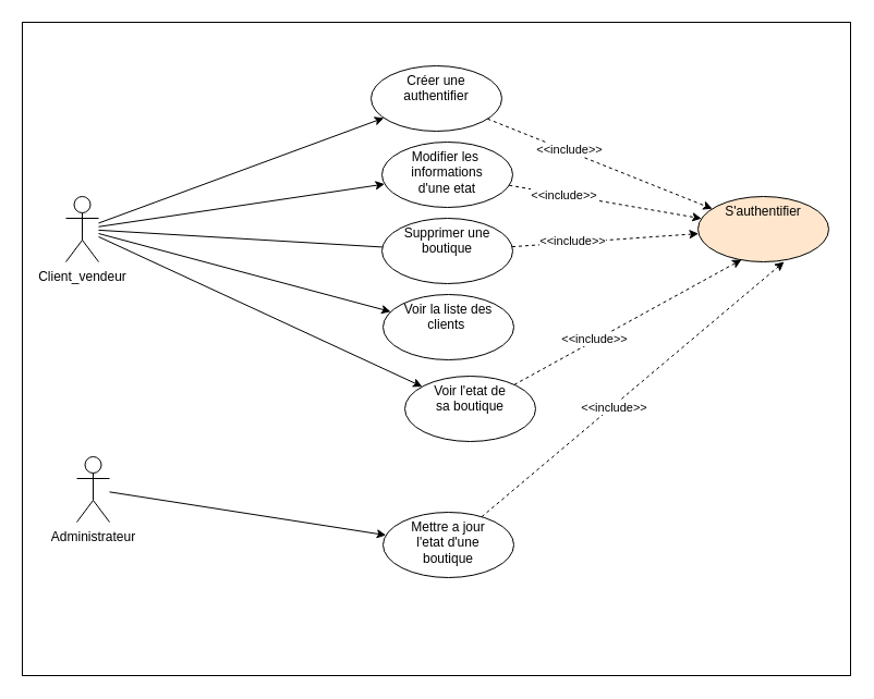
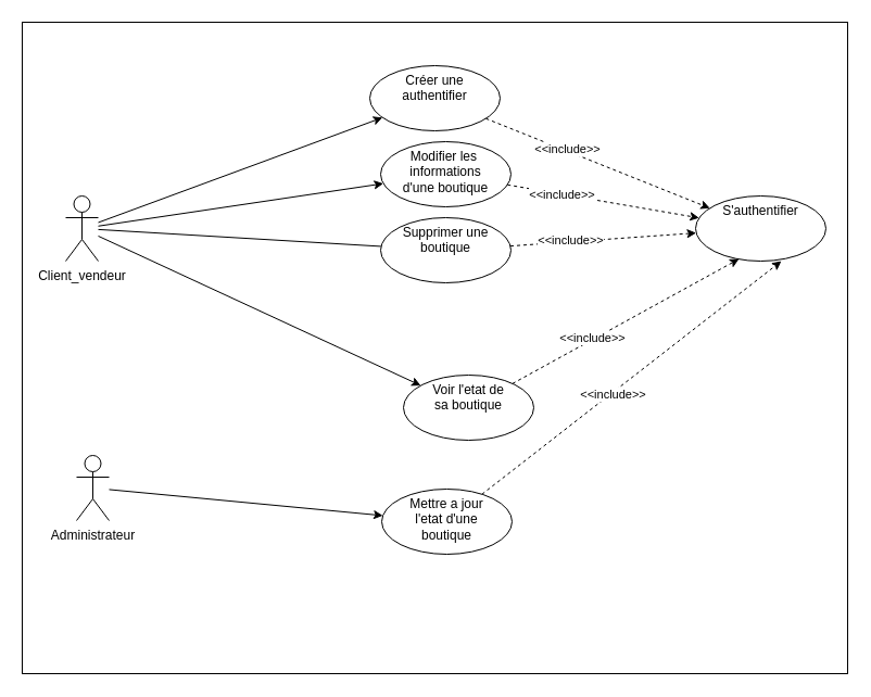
- <mxCell id="14" value="Modifier les&amp;nbsp;&lt;br&gt;informations&lt;br&gt;d'une etat" style="ellipse;whiteSpace=wrap;html=1;verticalAlign=top;" vertex="1" parent="1"><mxGeometry x="350" y="130" width="120" height="60" as="geometry" /></mxCell>
+ <mxCell id="14" value="Modifier les&amp;nbsp;&lt;br&gt;informations&lt;br&gt;d'une boutique" style="ellipse;whiteSpace=wrap;html=1;verticalAlign=top;" vertex="1" parent="1"><mxGeometry x="350" y="130" width="120" height="60" as="geometry" /></mxCell>
- <mxCell id="24" value="S'authentifier" style="ellipse;whiteSpace=wrap;html=1;verticalAlign=top;fillColor=#ffe6cc;" vertex="1" parent="1"><mxGeometry x="640" y="180" width="120" height="60" as="geometry" /></mxCell>
+ <mxCell id="24" value="S'authentifier" style="ellipse;whiteSpace=wrap;html=1;verticalAlign=top;" vertex="1" parent="1"><mxGeometry x="640" y="180" width="120" height="60" as="geometry" /></mxCell>
- <mxCell id="6" value="" style="edgeStyle=none;rounded=0;orthogonalLoop=1;jettySize=auto;html=1;" edge="1" parent="1" source="8" target="23"><mxGeometry relative="1" as="geometry" /></mxCell>
- <mxCell id="23" value="Voir la liste des&lt;br&gt;clients&amp;nbsp;" style="ellipse;whiteSpace=wrap;html=1;verticalAlign=top;" vertex="1" parent="1"><mxGeometry x="351" y="270" width="120" height="60" as="geometry" /></mxCell>
- <mxCell id="22" value="Mettre a jour&lt;br&gt;l'etat d'une&lt;br&gt;boutique" style="ellipse;whiteSpace=wrap;html=1;verticalAlign=top;" vertex="1" parent="1"><mxGeometry x="351" y="470" width="120" height="60" as="geometry" /></mxCell>
+ <mxCell id="22" value="Mettre a jour&lt;br&gt;l'etat d'une&lt;br&gt;boutique" style="ellipse;whiteSpace=wrap;html=1;verticalAlign=top;" vertex="1" parent="1"><mxGeometry x="351" y="450" width="120" height="60" as="geometry" /></mxCell>
